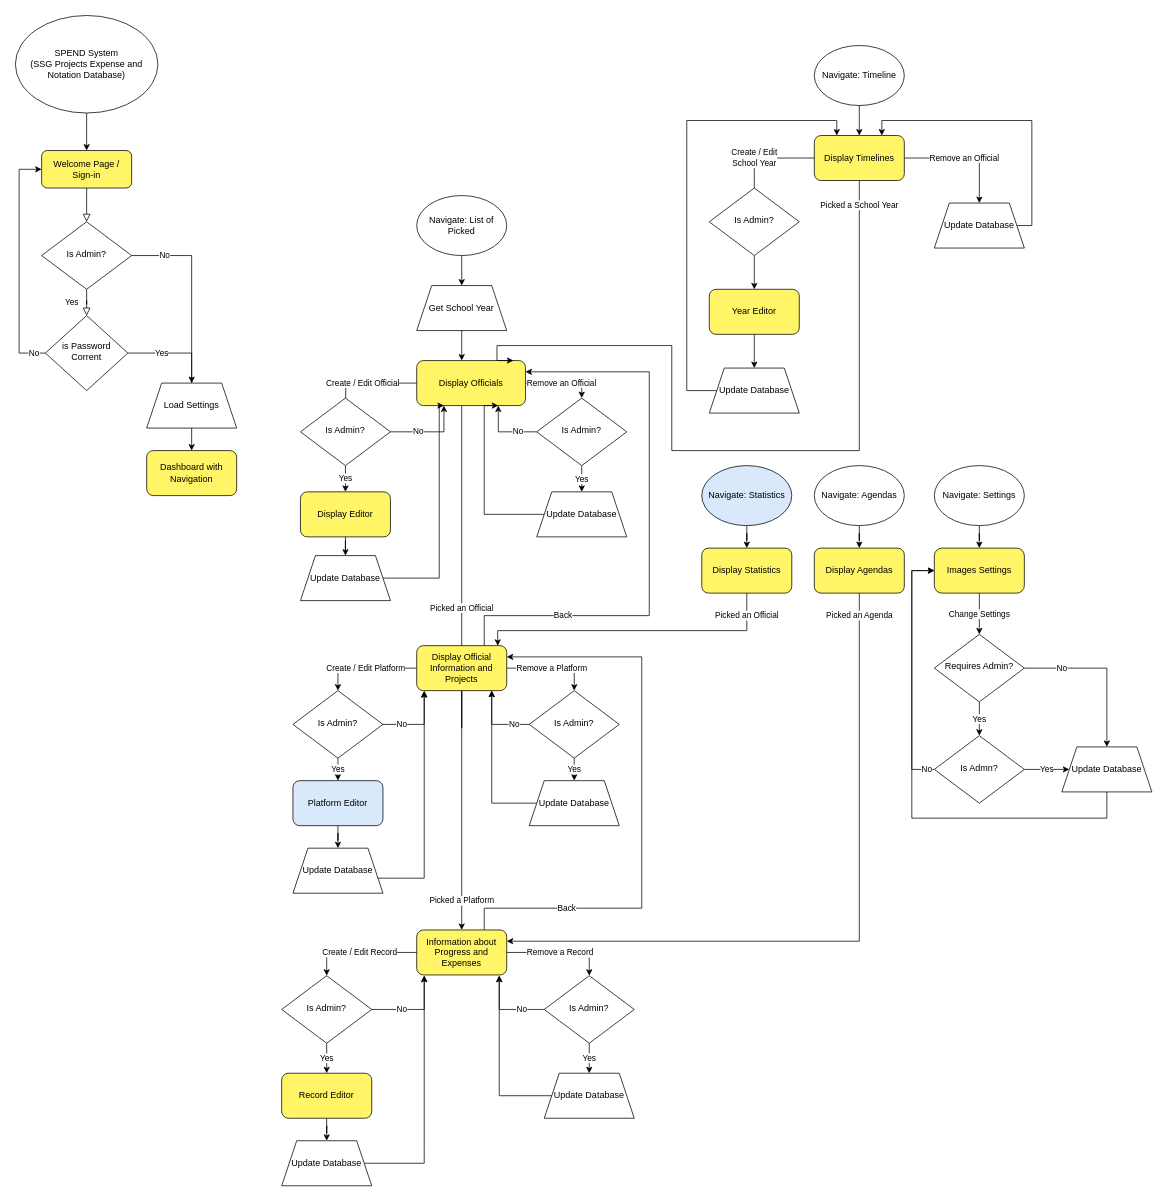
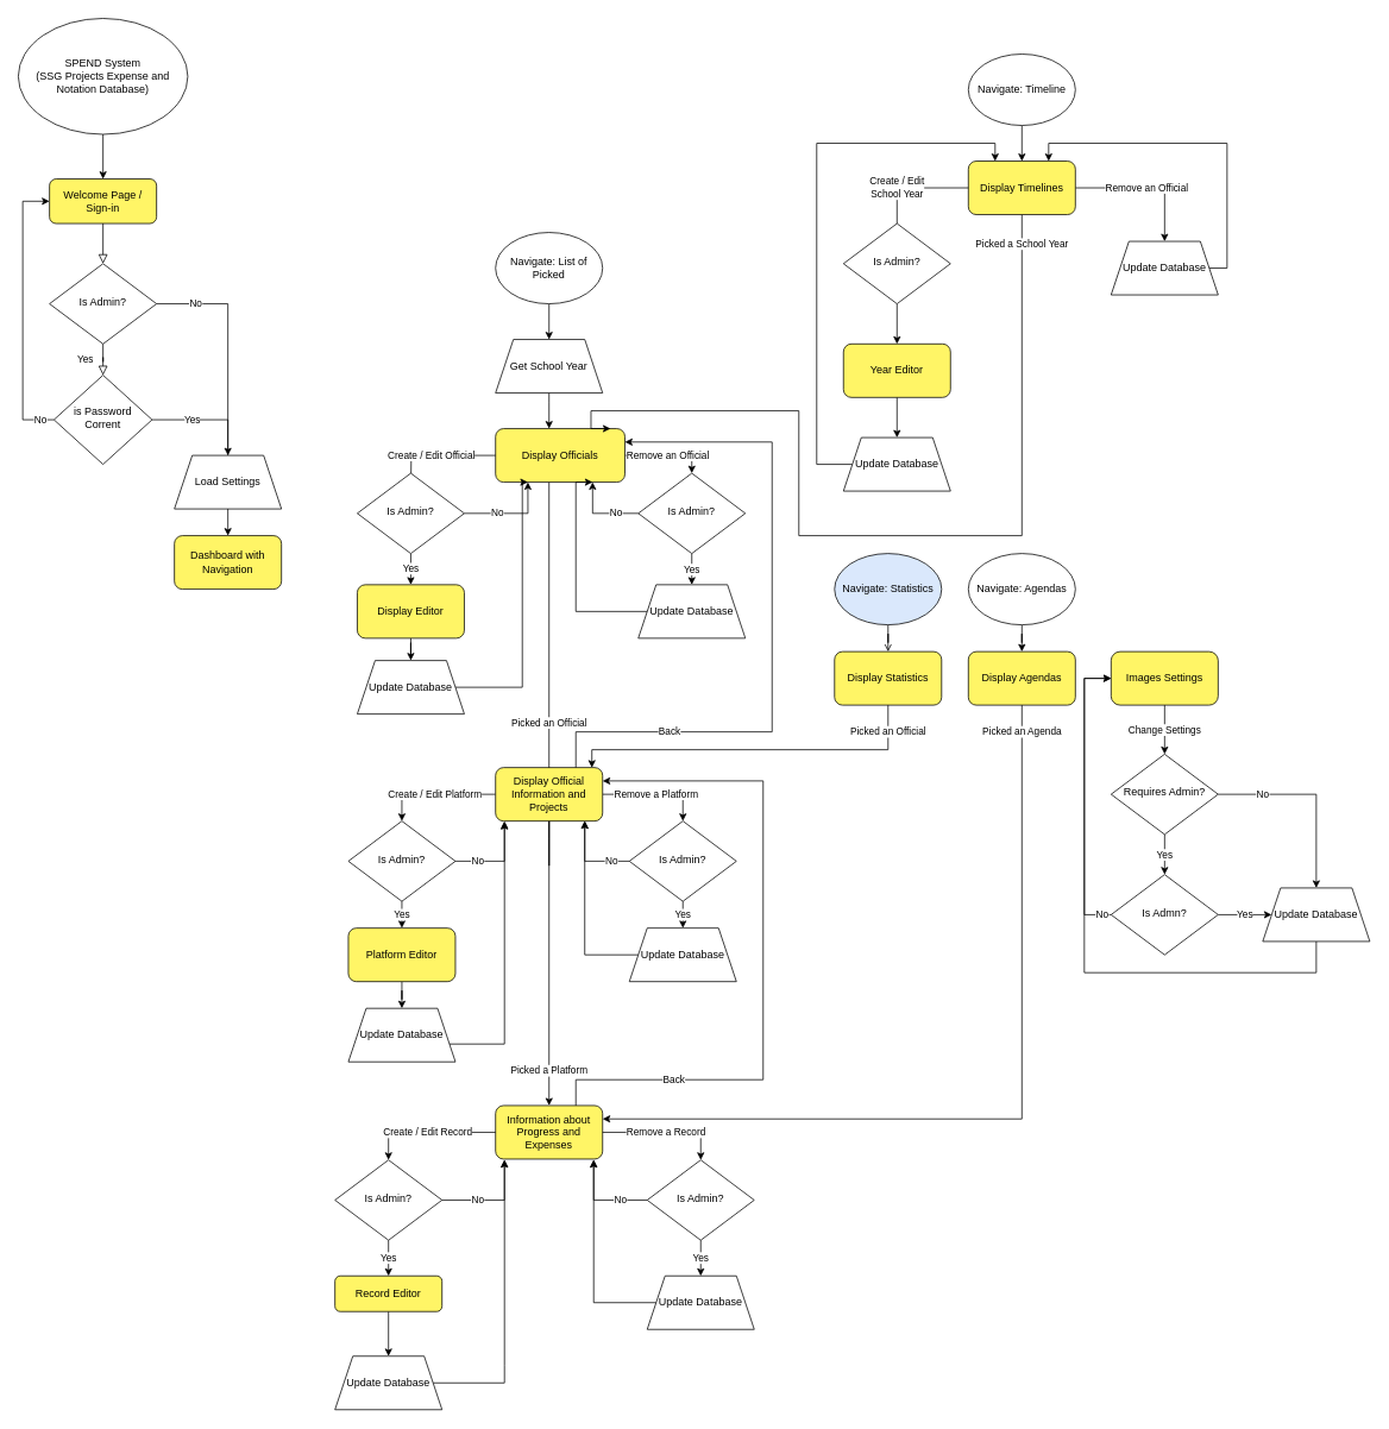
- <mxCell id="89" value="Navigate: Settings" style="ellipse;whiteSpace=wrap;html=1;" parent="1" vertex="1"><mxGeometry x="1245" y="620" width="120" height="80" as="geometry" /></mxCell>
- <mxCell id="88" value="" style="edgeStyle=orthogonalEdgeStyle;rounded=0;orthogonalLoop=1;jettySize=auto;html=1;" parent="1" source="89" target="91" edge="1"><mxGeometry relative="1" as="geometry" /></mxCell>
- <mxCell id="84" value="" style="edgeStyle=orthogonalEdgeStyle;rounded=0;orthogonalLoop=1;jettySize=auto;html=1;" parent="1" source="85" target="87" edge="1"><mxGeometry relative="1" as="geometry" /></mxCell>
+ <mxCell id="84" value="" style="edgeStyle=orthogonalEdgeStyle;rounded=0;orthogonalLoop=1;jettySize=auto;html=1;endArrow=open;" parent="1" source="85" target="87" edge="1"><mxGeometry relative="1" as="geometry" /></mxCell>
- <mxCell id="33" value="Platform Editor" style="rounded=1;whiteSpace=wrap;html=1;fillColor=#dae8fc;" parent="1" vertex="1"><mxGeometry x="390" y="1040" width="120" height="60" as="geometry" /></mxCell>
+ <mxCell id="33" value="Platform Editor" style="rounded=1;whiteSpace=wrap;html=1;fillColor=#FFF566;" parent="1" vertex="1"><mxGeometry x="390" y="1040" width="120" height="60" as="geometry" /></mxCell>
- <mxCell id="43" value="Record Editor" style="rounded=1;whiteSpace=wrap;html=1;fillColor=#FFF566;" parent="1" vertex="1"><mxGeometry x="375" y="1430" width="120" height="60" as="geometry" /></mxCell>
+ <mxCell id="43" value="Record Editor" style="rounded=1;whiteSpace=wrap;html=1;fillColor=#FFF566;" parent="1" vertex="1"><mxGeometry x="375" y="1430" width="120" height="40" as="geometry" /></mxCell>
